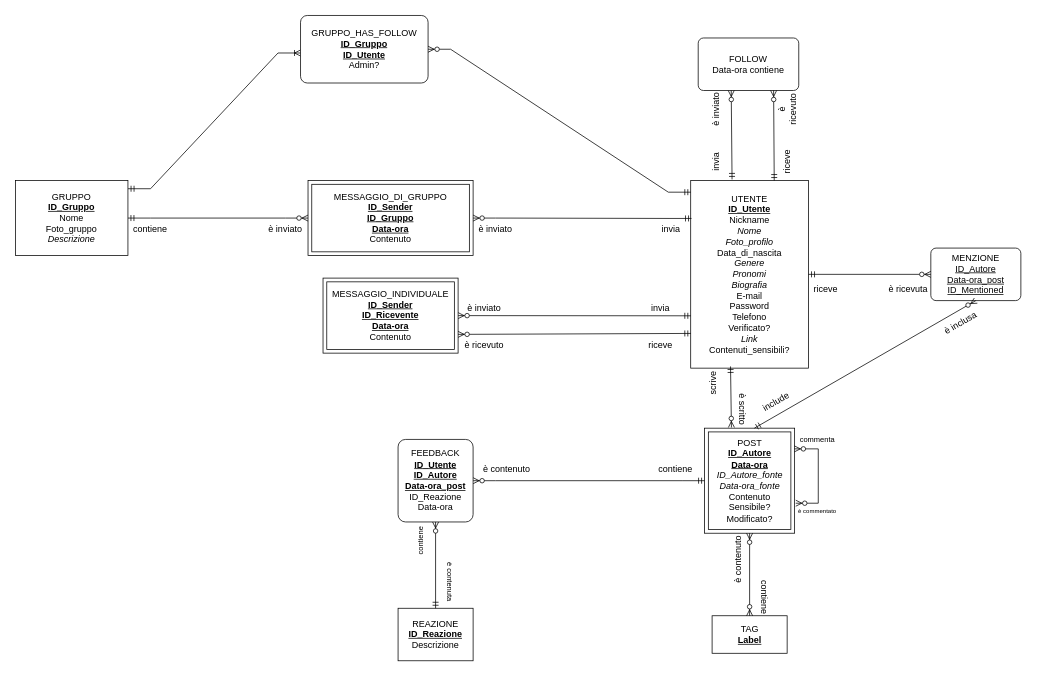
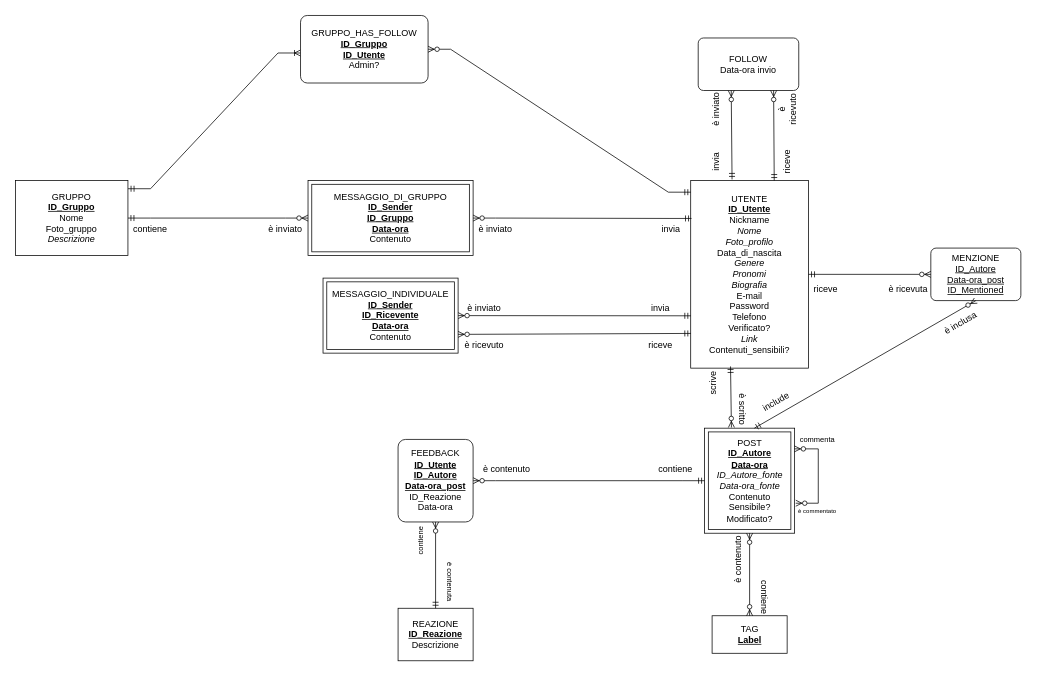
- <mxCell id="3" value="FOLLOW&lt;br&gt;Data-ora contiene" style="rounded=1;arcSize=10;whiteSpace=wrap;html=1;align=center;" vertex="1" parent="1"><mxGeometry x="930" y="50" width="134" height="70" as="geometry" /></mxCell>
+ <mxCell id="3" value="FOLLOW&lt;br&gt;Data-ora invio" style="rounded=1;arcSize=10;whiteSpace=wrap;html=1;align=center;" vertex="1" parent="1"><mxGeometry x="930" y="50" width="134" height="70" as="geometry" /></mxCell>
